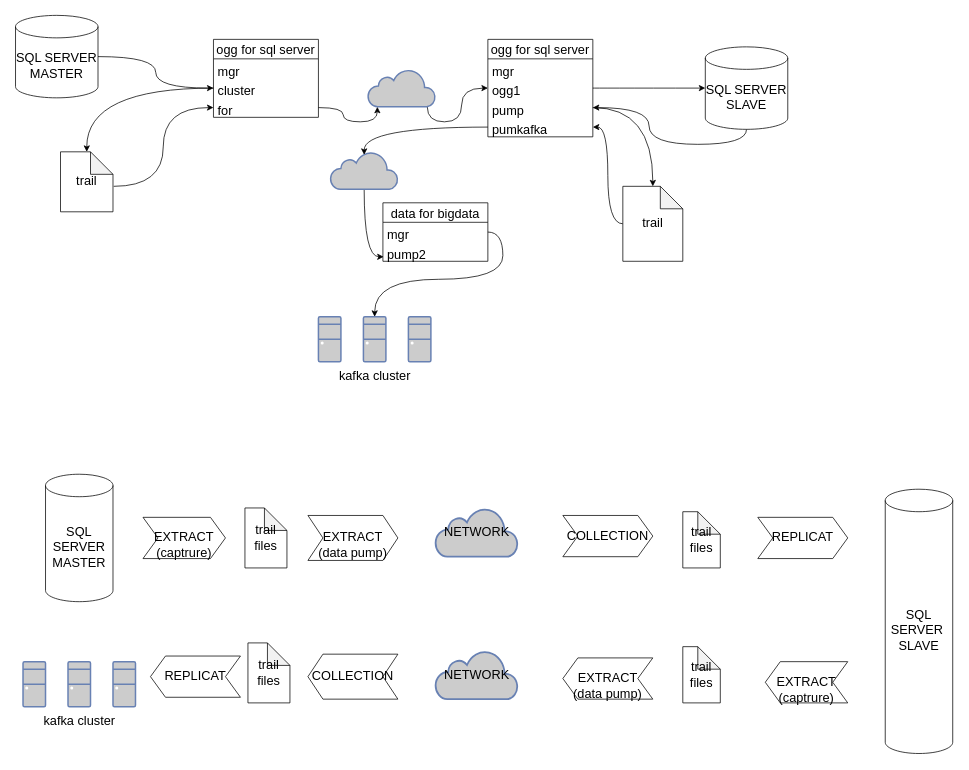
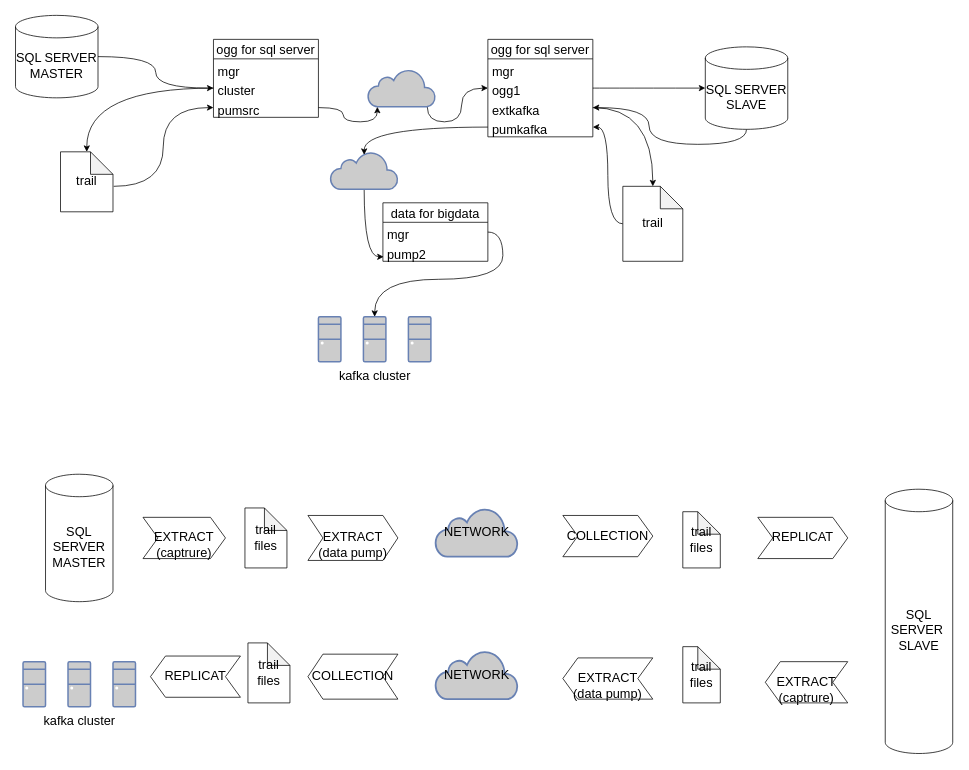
- <mxCell id="9" value="for" style="text;strokeColor=none;fillColor=none;align=left;verticalAlign=top;spacingLeft=4;spacingRight=4;overflow=hidden;rotatable=0;points=[[0,0.5],[1,0.5]];portConstraint=eastwest;fontSize=17;" parent="6" vertex="1"><mxGeometry y="78" width="140" height="26" as="geometry" /></mxCell>
+ <mxCell id="9" value="pumsrc" style="text;strokeColor=none;fillColor=none;align=left;verticalAlign=top;spacingLeft=4;spacingRight=4;overflow=hidden;rotatable=0;points=[[0,0.5],[1,0.5]];portConstraint=eastwest;fontSize=17;" parent="6" vertex="1"><mxGeometry y="78" width="140" height="26" as="geometry" /></mxCell>
- <mxCell id="13" value="pump&#10;" style="text;strokeColor=none;fillColor=none;align=left;verticalAlign=top;spacingLeft=4;spacingRight=4;overflow=hidden;rotatable=0;points=[[0,0.5],[1,0.5]];portConstraint=eastwest;fontSize=17;" parent="10" vertex="1"><mxGeometry y="78" width="140" height="26" as="geometry" /></mxCell>
+ <mxCell id="13" value="extkafka&#10;" style="text;strokeColor=none;fillColor=none;align=left;verticalAlign=top;spacingLeft=4;spacingRight=4;overflow=hidden;rotatable=0;points=[[0,0.5],[1,0.5]];portConstraint=eastwest;fontSize=17;" parent="10" vertex="1"><mxGeometry y="78" width="140" height="26" as="geometry" /></mxCell>
